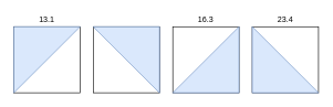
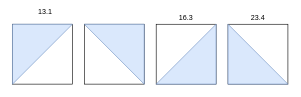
- <mxCell id="10" value="13.1" style="text;html=1;strokeColor=none;fillColor=none;align=center;verticalAlign=middle;whiteSpace=wrap;rounded=0;" vertex="1" parent="1"><mxGeometry x="50" y="20" width="40" height="20" as="geometry" /></mxCell>
+ <mxCell id="10" value="13.1" style="text;html=1;strokeColor=none;fillColor=none;align=center;verticalAlign=middle;whiteSpace=wrap;rounded=0;" vertex="1" parent="1"><mxGeometry x="55" y="10" width="40" height="20" as="geometry" /></mxCell>
